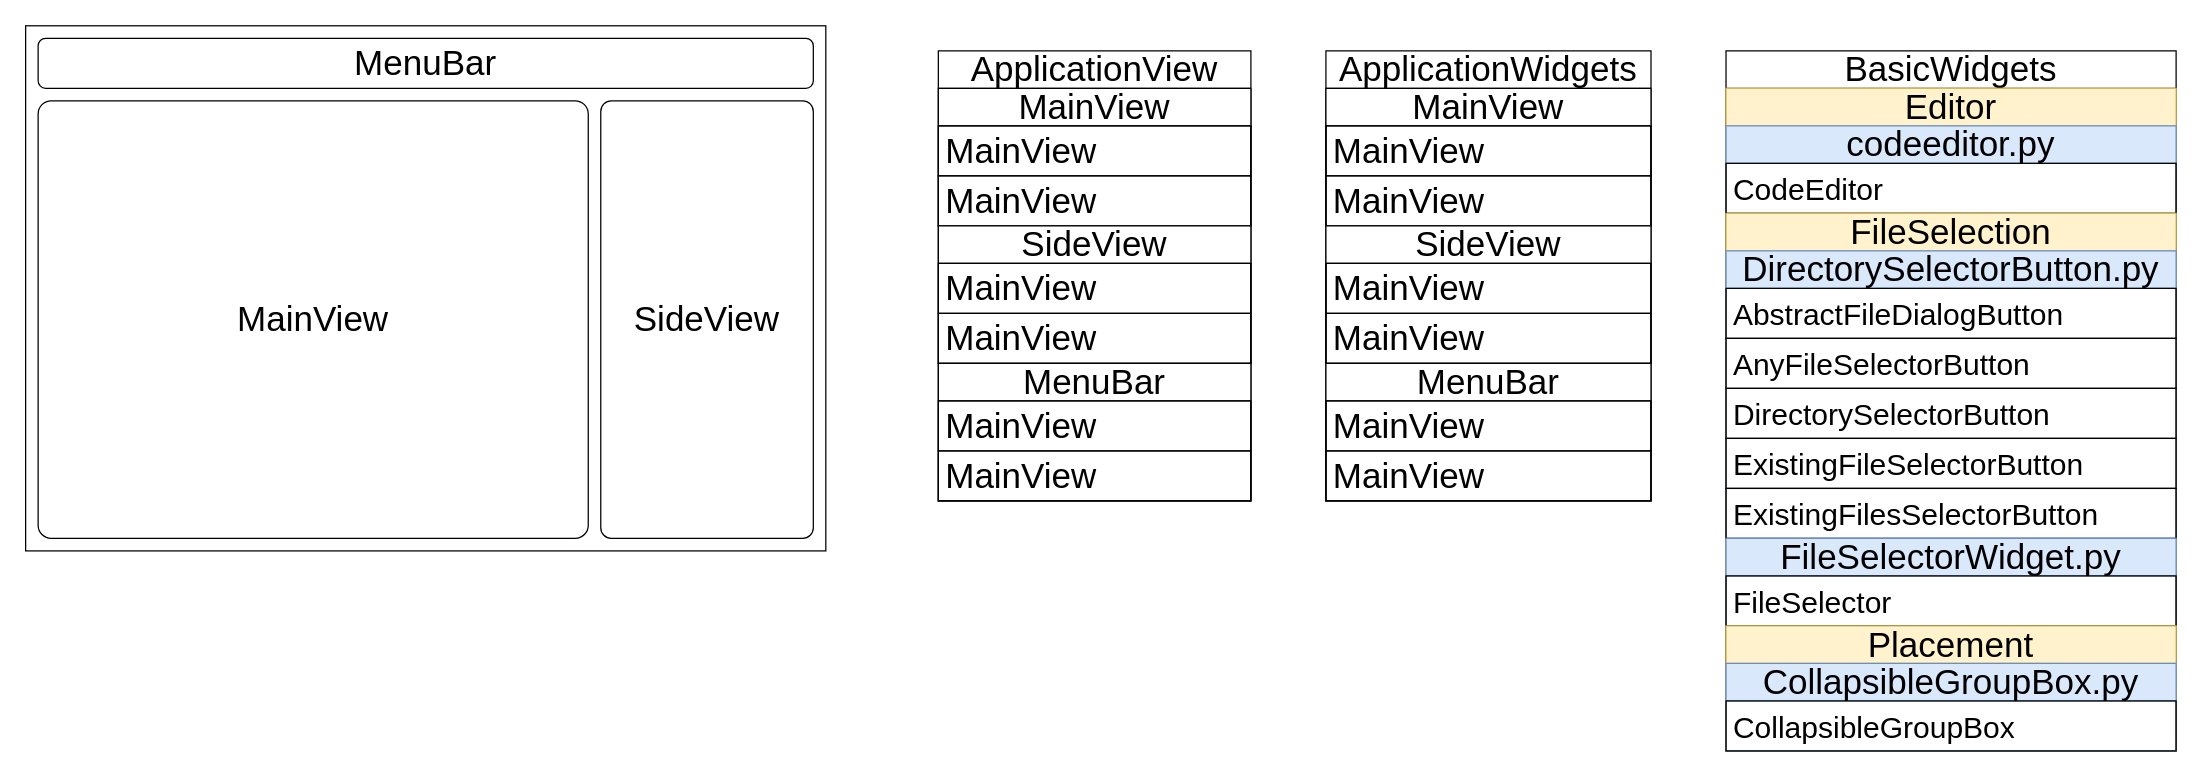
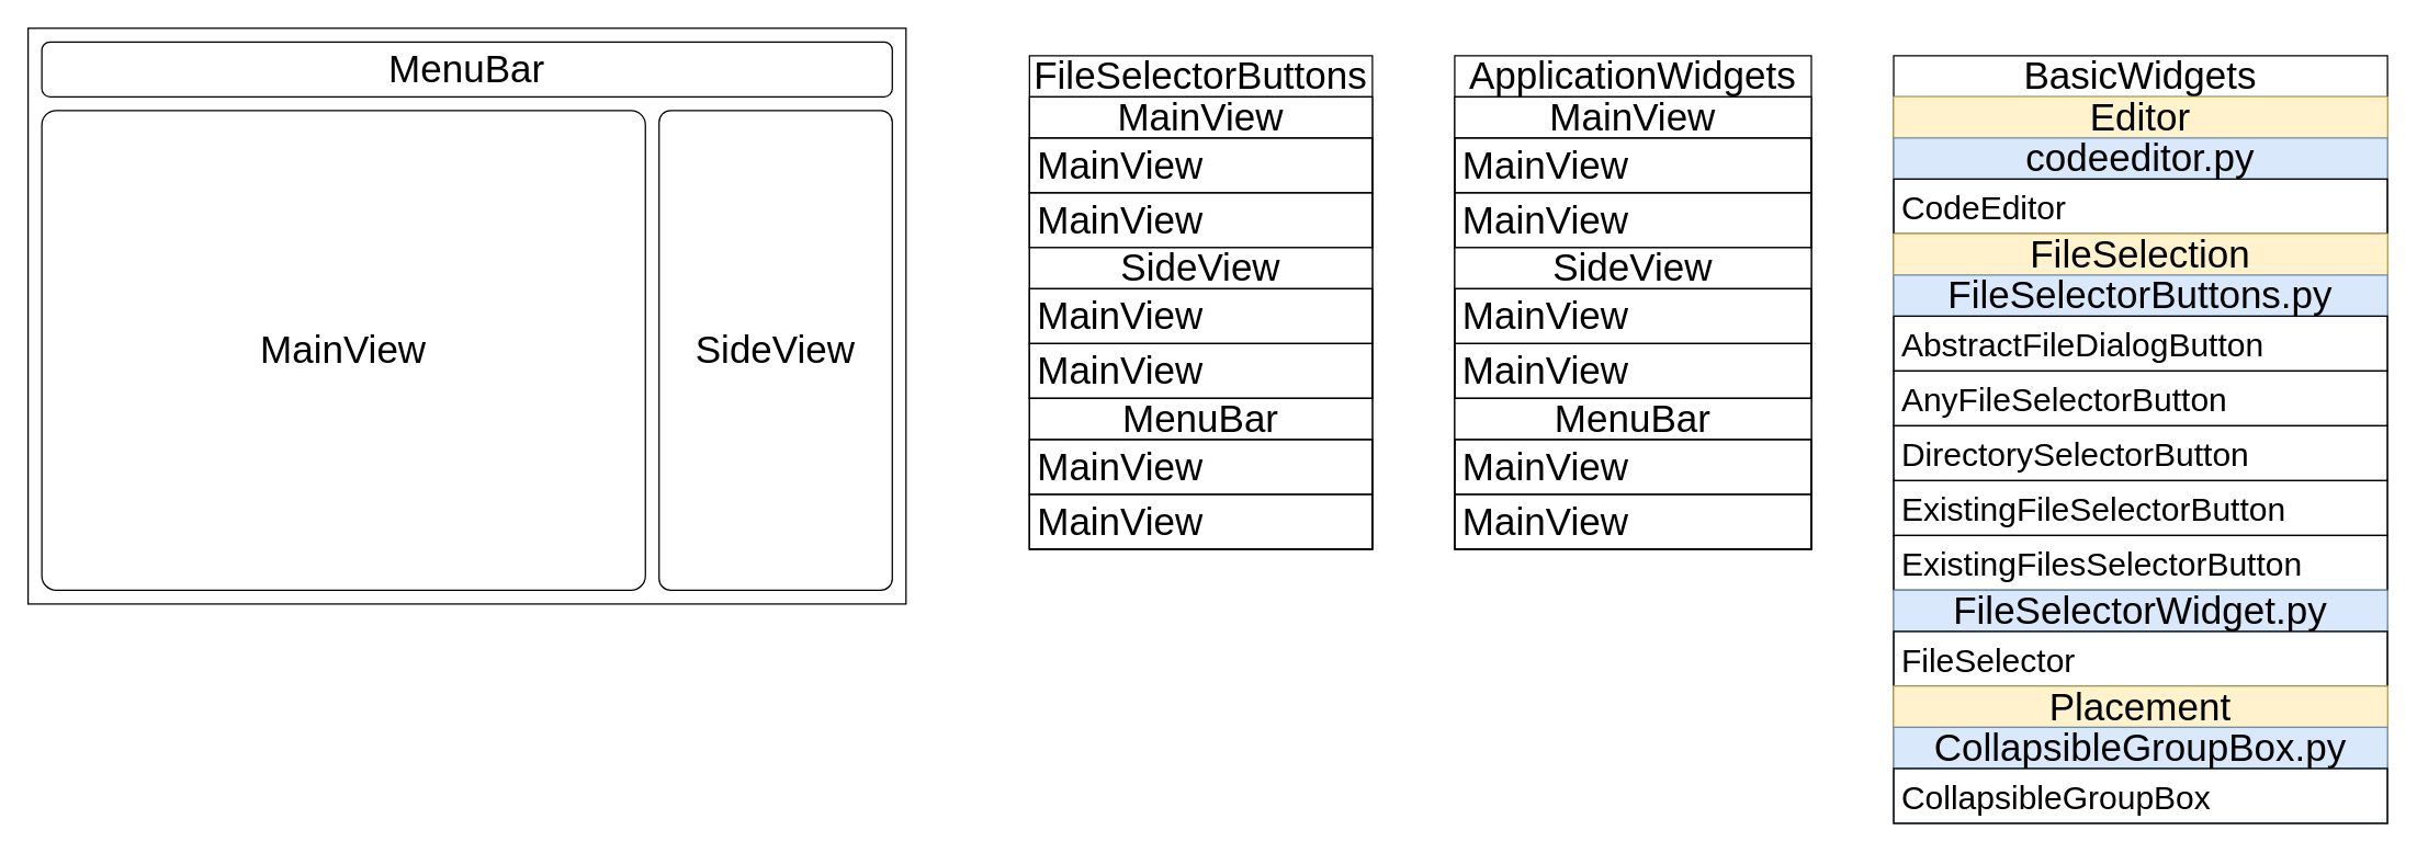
- <mxCell id="9" value="ApplicationView" style="swimlane;fontStyle=0;childLayout=stackLayout;horizontal=1;startSize=30;horizontalStack=0;resizeParent=1;resizeParentMax=0;resizeLast=0;collapsible=1;marginBottom=0;whiteSpace=wrap;html=1;fontSize=28;" vertex="1" parent="1"><mxGeometry x="750" y="40" width="250" height="360" as="geometry"><mxRectangle x="770" y="80" width="240" height="50" as="alternateBounds" /></mxGeometry></mxCell>
+ <mxCell id="9" value="FileSelectorButtons" style="swimlane;fontStyle=0;childLayout=stackLayout;horizontal=1;startSize=30;horizontalStack=0;resizeParent=1;resizeParentMax=0;resizeLast=0;collapsible=1;marginBottom=0;whiteSpace=wrap;html=1;fontSize=28;" vertex="1" parent="1"><mxGeometry x="750" y="40" width="250" height="360" as="geometry"><mxRectangle x="770" y="80" width="240" height="50" as="alternateBounds" /></mxGeometry></mxCell>
- <mxCell id="34" value="DirectorySelectorButton.py" style="swimlane;fontStyle=0;childLayout=stackLayout;horizontal=1;startSize=30;horizontalStack=0;resizeParent=1;resizeParentMax=0;resizeLast=0;collapsible=1;marginBottom=0;whiteSpace=wrap;html=1;fontSize=28;fillColor=#dae8fc;strokeColor=#6c8ebf;" vertex="1" parent="33"><mxGeometry y="30" width="360" height="230" as="geometry"><mxRectangle y="30" width="250" height="50" as="alternateBounds" /></mxGeometry></mxCell>
+ <mxCell id="34" value="FileSelectorButtons.py" style="swimlane;fontStyle=0;childLayout=stackLayout;horizontal=1;startSize=30;horizontalStack=0;resizeParent=1;resizeParentMax=0;resizeLast=0;collapsible=1;marginBottom=0;whiteSpace=wrap;html=1;fontSize=28;fillColor=#dae8fc;strokeColor=#6c8ebf;" vertex="1" parent="33"><mxGeometry y="30" width="360" height="230" as="geometry"><mxRectangle y="30" width="250" height="50" as="alternateBounds" /></mxGeometry></mxCell>
